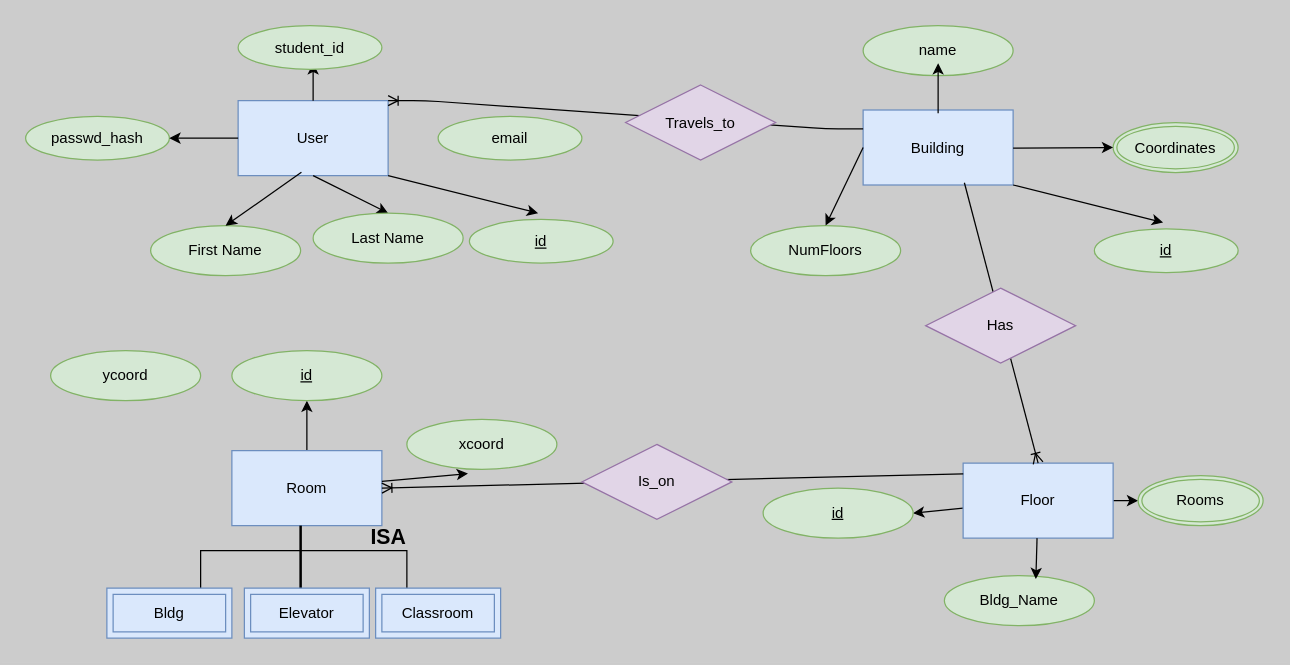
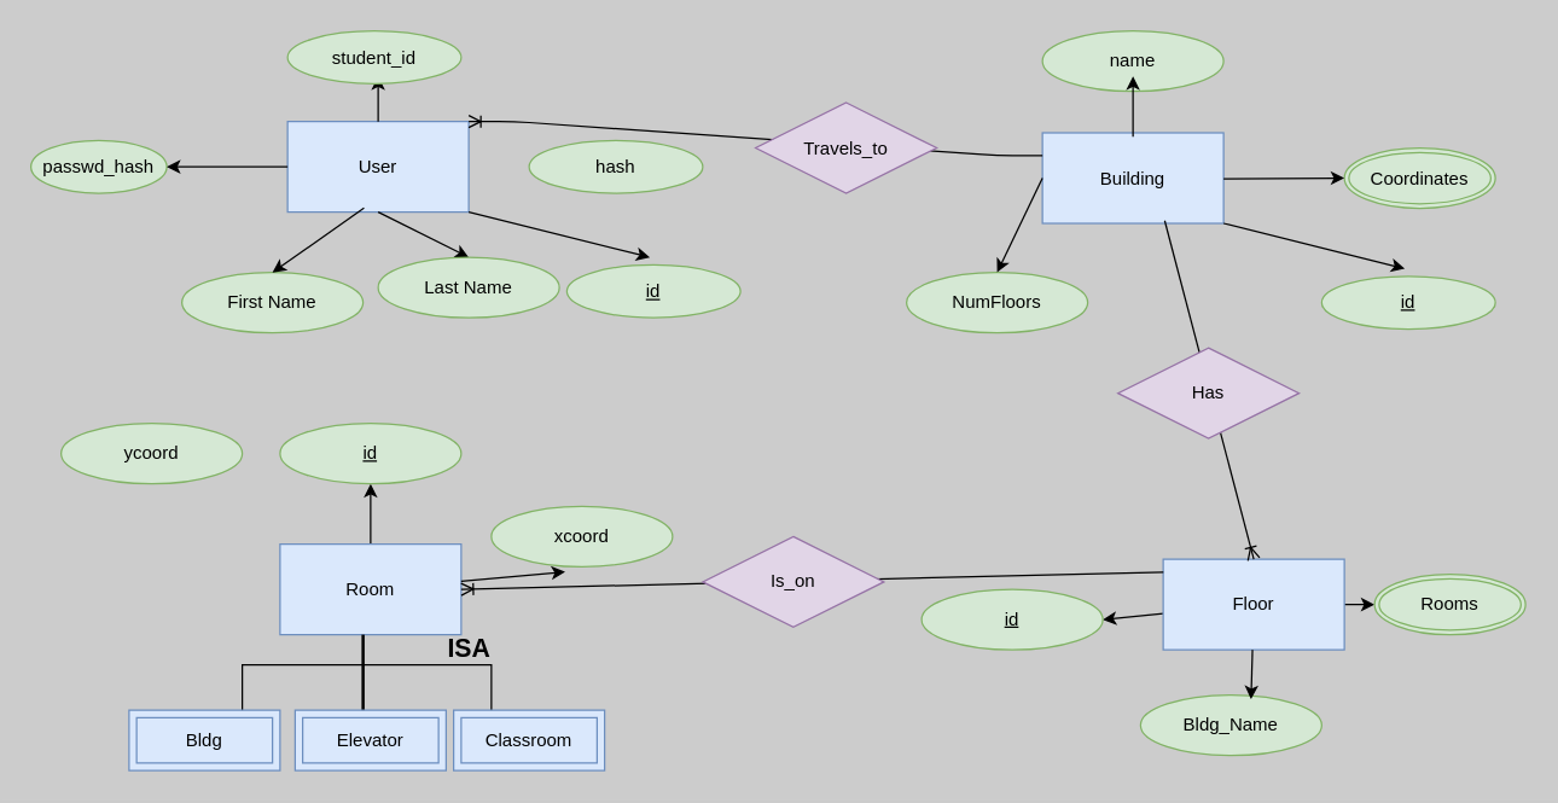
- <mxCell id="9" value="passwd_hash" style="ellipse;whiteSpace=wrap;html=1;fillColor=#d5e8d4;strokeColor=#82b366;" parent="1" vertex="1"><mxGeometry x="20" y="92.5" width="115" height="35" as="geometry" /></mxCell>
+ <mxCell id="9" value="passwd_hash" style="ellipse;whiteSpace=wrap;html=1;fillColor=#d5e8d4;strokeColor=#82b366;" parent="1" vertex="1"><mxGeometry x="20" y="92.5" width="90" height="35" as="geometry" /></mxCell>
- <mxCell id="18" value="email" style="ellipse;whiteSpace=wrap;html=1;fillColor=#d5e8d4;strokeColor=#82b366;" vertex="1" parent="1"><mxGeometry x="350" y="92.5" width="115" height="35" as="geometry" /></mxCell>
+ <mxCell id="18" value="hash" style="ellipse;whiteSpace=wrap;html=1;fillColor=#d5e8d4;strokeColor=#82b366;" vertex="1" parent="1"><mxGeometry x="350" y="92.5" width="115" height="35" as="geometry" /></mxCell>
